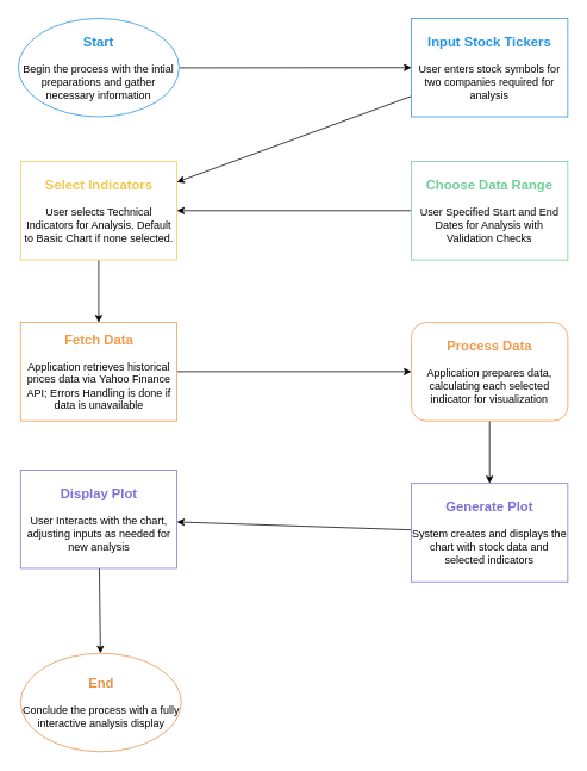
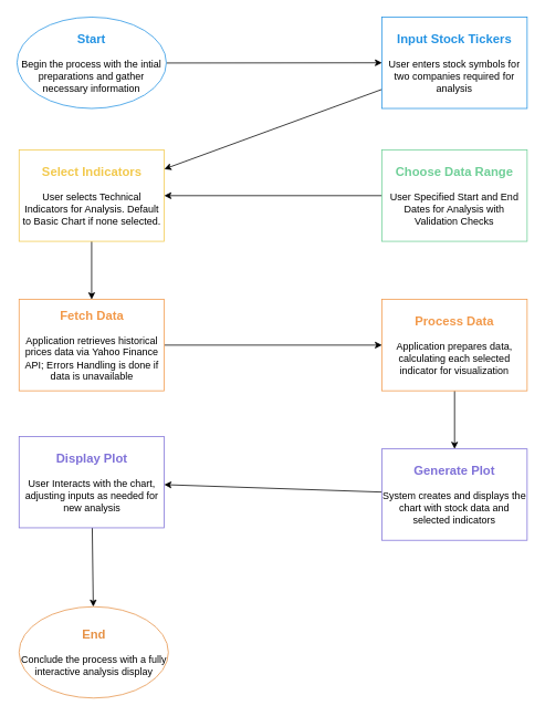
- <mxCell id="13" value="&lt;font color=&quot;#f2994a&quot;&gt;&lt;span style=&quot;font-size: 15px;&quot;&gt;&lt;b&gt;Process Data&lt;br&gt;&lt;/b&gt;&lt;/span&gt;&lt;/font&gt;&lt;br&gt;Application prepares data, calculating each selected indicator for visualization" style="whiteSpace=wrap;html=1;strokeColor=#f2994a;rounded=1;" parent="1" vertex="1"><mxGeometry x="460" y="360" width="175" height="110" as="geometry" /></mxCell>
+ <mxCell id="13" value="&lt;font color=&quot;#f2994a&quot;&gt;&lt;span style=&quot;font-size: 15px;&quot;&gt;&lt;b&gt;Process Data&lt;br&gt;&lt;/b&gt;&lt;/span&gt;&lt;/font&gt;&lt;br&gt;Application prepares data, calculating each selected indicator for visualization" style="whiteSpace=wrap;html=1;strokeColor=#f2994a;" parent="1" vertex="1"><mxGeometry x="460" y="360" width="175" height="110" as="geometry" /></mxCell>
